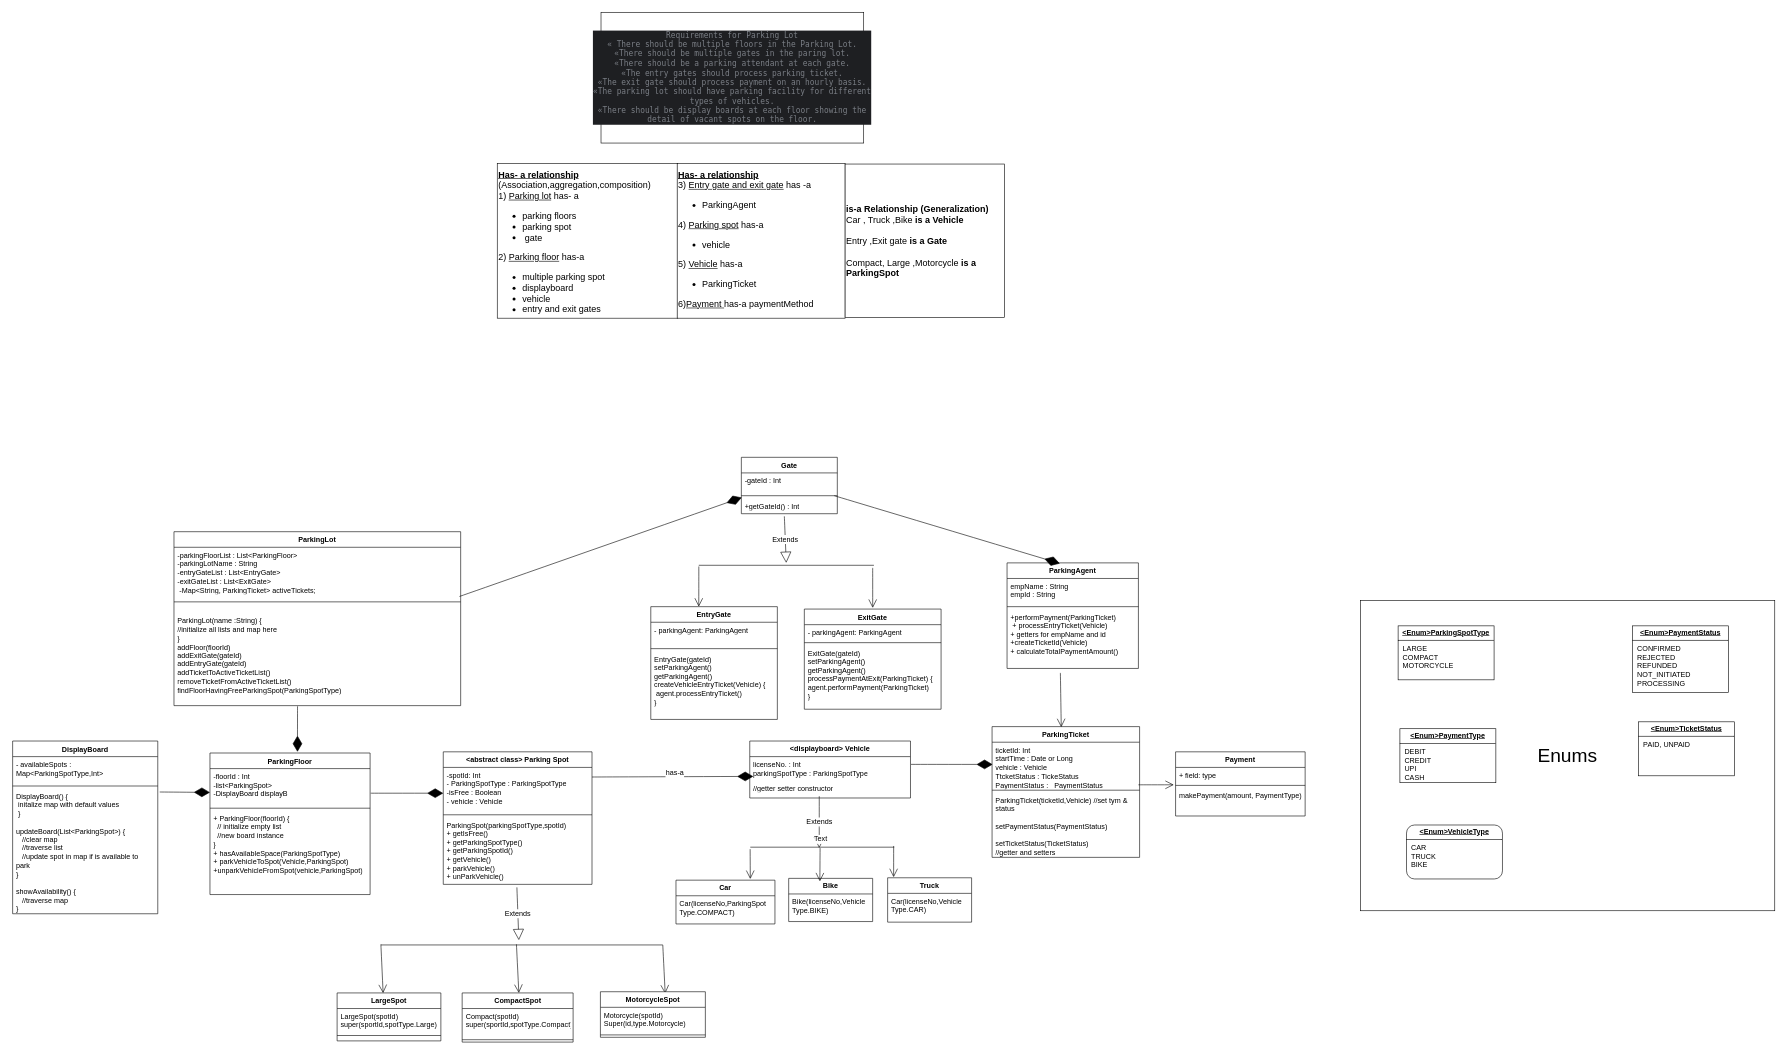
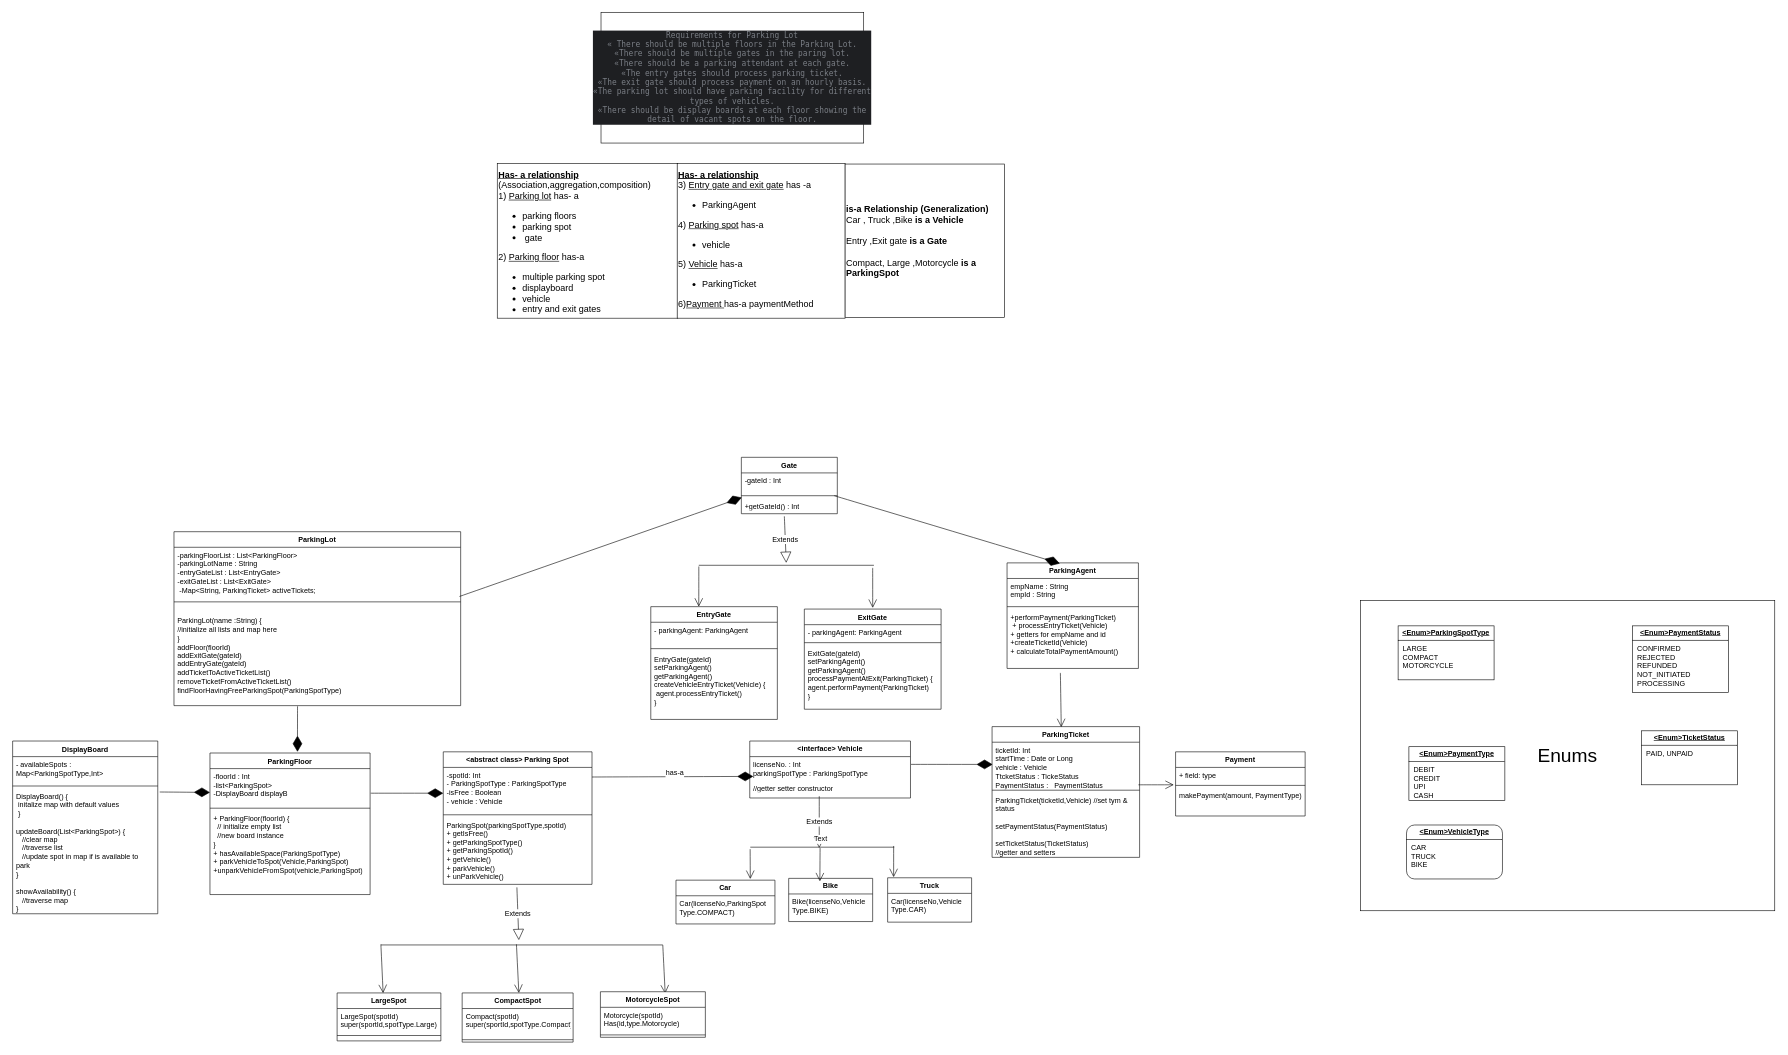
- <mxCell id="63" value="&lt;b&gt;&amp;lt;displayboard&amp;gt; Vehicle&lt;/b&gt;" style="swimlane;fontStyle=0;childLayout=stackLayout;horizontal=1;startSize=26;fillColor=none;horizontalStack=0;resizeParent=1;resizeParentMax=0;resizeLast=0;collapsible=1;marginBottom=0;whiteSpace=wrap;html=1;" parent="1" vertex="1"><mxGeometry x="1249" y="1235" width="268" height="95" as="geometry" /></mxCell>
+ <mxCell id="63" value="&lt;b&gt;&amp;lt;interface&amp;gt; Vehicle&lt;/b&gt;" style="swimlane;fontStyle=0;childLayout=stackLayout;horizontal=1;startSize=26;fillColor=none;horizontalStack=0;resizeParent=1;resizeParentMax=0;resizeLast=0;collapsible=1;marginBottom=0;whiteSpace=wrap;html=1;" parent="1" vertex="1"><mxGeometry x="1249" y="1235" width="268" height="95" as="geometry" /></mxCell>
- <mxCell id="94" value="&lt;p style=&quot;margin:0px;margin-top:4px;text-align:center;text-decoration:underline;&quot;&gt;&lt;b&gt;&amp;lt;Enum&amp;gt;TicketStatus&lt;/b&gt;&lt;/p&gt;&lt;hr size=&quot;1&quot; style=&quot;border-style:solid;&quot;&gt;&lt;p style=&quot;margin:0px;margin-left:8px;&quot;&gt;PAID, UNPAID&lt;/p&gt;" style="verticalAlign=top;align=left;overflow=fill;html=1;whiteSpace=wrap;" parent="1" vertex="1"><mxGeometry x="2731" y="1203" width="160" height="90" as="geometry" /></mxCell>
+ <mxCell id="94" value="&lt;p style=&quot;margin:0px;margin-top:4px;text-align:center;text-decoration:underline;&quot;&gt;&lt;b&gt;&amp;lt;Enum&amp;gt;TicketStatus&lt;/b&gt;&lt;/p&gt;&lt;hr size=&quot;1&quot; style=&quot;border-style:solid;&quot;&gt;&lt;p style=&quot;margin:0px;margin-left:8px;&quot;&gt;PAID, UNPAID&lt;/p&gt;" style="verticalAlign=top;align=left;overflow=fill;html=1;whiteSpace=wrap;" parent="1" vertex="1"><mxGeometry x="2736" y="1218" width="160" height="90" as="geometry" /></mxCell>
- <mxCell id="92" value="&lt;p style=&quot;margin:0px;margin-top:4px;text-align:center;text-decoration:underline;&quot;&gt;&lt;b&gt;&amp;lt;Enum&amp;gt;PaymentType&lt;/b&gt;&lt;/p&gt;&lt;hr size=&quot;1&quot; style=&quot;border-style:solid;&quot;&gt;&lt;p style=&quot;margin:0px;margin-left:8px;&quot;&gt;DEBIT&lt;/p&gt;&lt;p style=&quot;margin:0px;margin-left:8px;&quot;&gt;CREDIT&lt;/p&gt;&lt;p style=&quot;margin:0px;margin-left:8px;&quot;&gt;UPI&lt;/p&gt;&lt;p style=&quot;margin:0px;margin-left:8px;&quot;&gt;CASH&lt;/p&gt;" style="verticalAlign=top;align=left;overflow=fill;html=1;whiteSpace=wrap;" parent="1" vertex="1"><mxGeometry x="2333" y="1214.5" width="160" height="90" as="geometry" /></mxCell>
+ <mxCell id="92" value="&lt;p style=&quot;margin:0px;margin-top:4px;text-align:center;text-decoration:underline;&quot;&gt;&lt;b&gt;&amp;lt;Enum&amp;gt;PaymentType&lt;/b&gt;&lt;/p&gt;&lt;hr size=&quot;1&quot; style=&quot;border-style:solid;&quot;&gt;&lt;p style=&quot;margin:0px;margin-left:8px;&quot;&gt;DEBIT&lt;/p&gt;&lt;p style=&quot;margin:0px;margin-left:8px;&quot;&gt;CREDIT&lt;/p&gt;&lt;p style=&quot;margin:0px;margin-left:8px;&quot;&gt;UPI&lt;/p&gt;&lt;p style=&quot;margin:0px;margin-left:8px;&quot;&gt;CASH&lt;/p&gt;" style="verticalAlign=top;align=left;overflow=fill;html=1;whiteSpace=wrap;" parent="1" vertex="1"><mxGeometry x="2348" y="1244.5" width="160" height="90" as="geometry" /></mxCell>
- <mxCell id="19" value="Motorcycle(spotId)&lt;div&gt;Super(id,type.Motorcycle)&lt;/div&gt;" style="text;strokeColor=none;fillColor=none;align=left;verticalAlign=top;spacingLeft=4;spacingRight=4;overflow=hidden;rotatable=0;points=[[0,0.5],[1,0.5]];portConstraint=eastwest;whiteSpace=wrap;html=1;" parent="18" vertex="1"><mxGeometry y="26" width="175" height="42" as="geometry" /></mxCell>
+ <mxCell id="19" value="Motorcycle(spotId)&lt;div&gt;Has(id,type.Motorcycle)&lt;/div&gt;" style="text;strokeColor=none;fillColor=none;align=left;verticalAlign=top;spacingLeft=4;spacingRight=4;overflow=hidden;rotatable=0;points=[[0,0.5],[1,0.5]];portConstraint=eastwest;whiteSpace=wrap;html=1;" parent="18" vertex="1"><mxGeometry y="26" width="175" height="42" as="geometry" /></mxCell>
